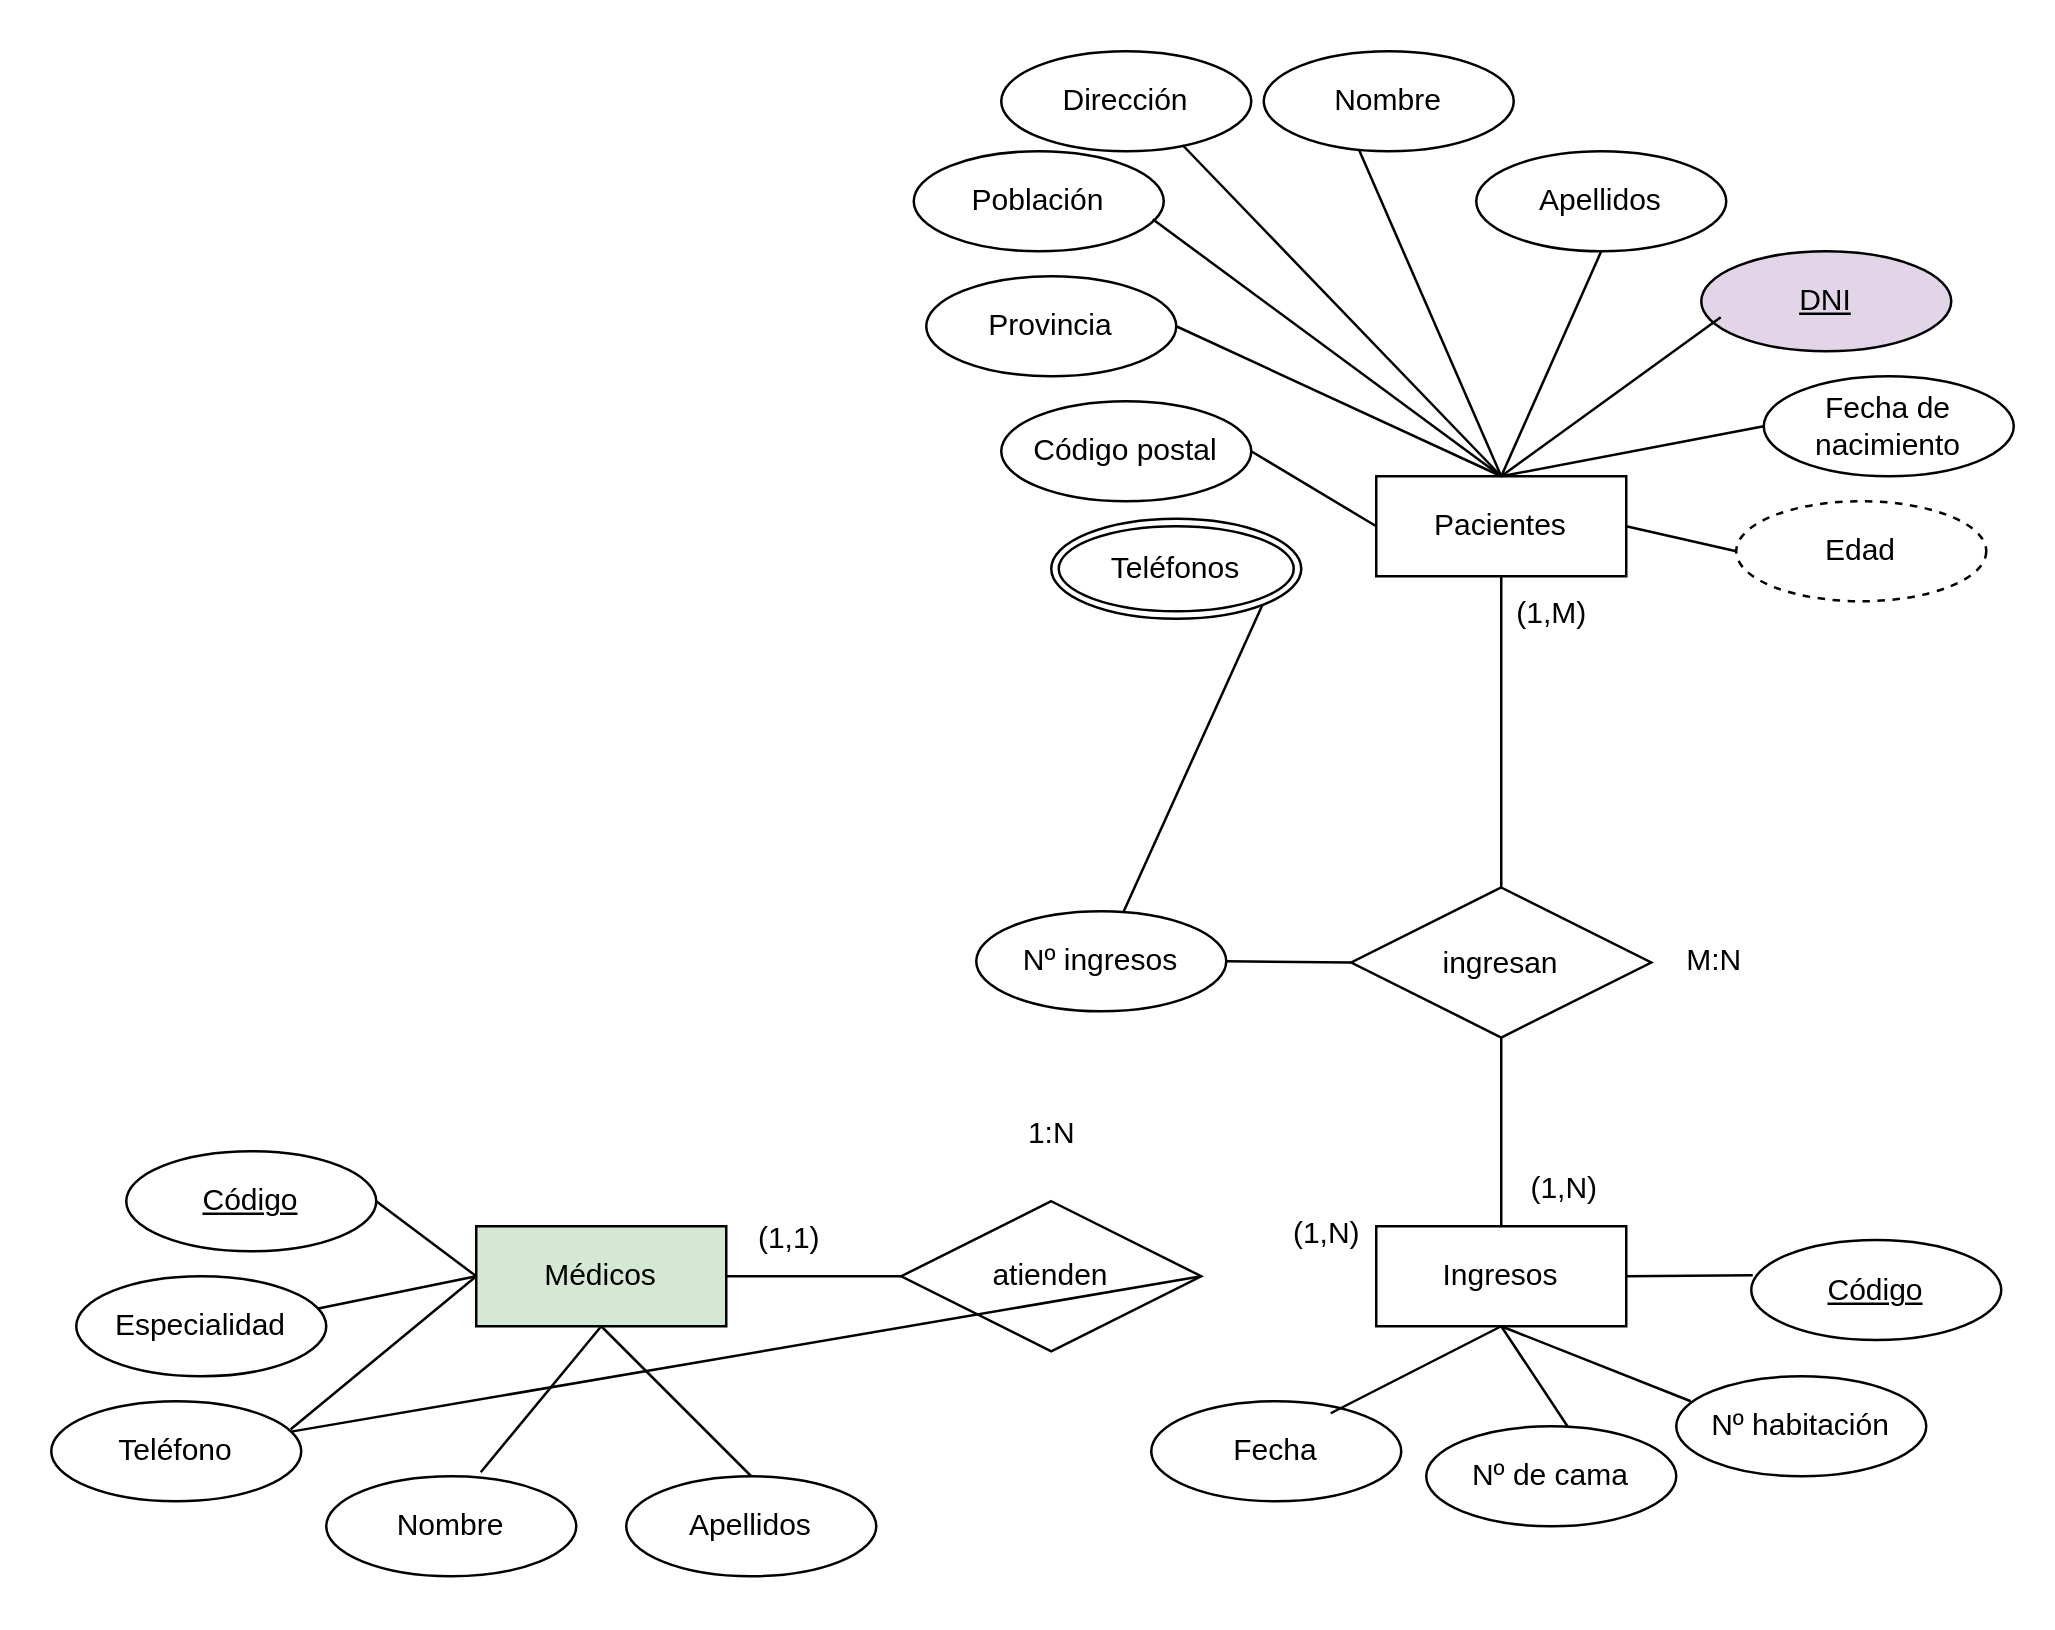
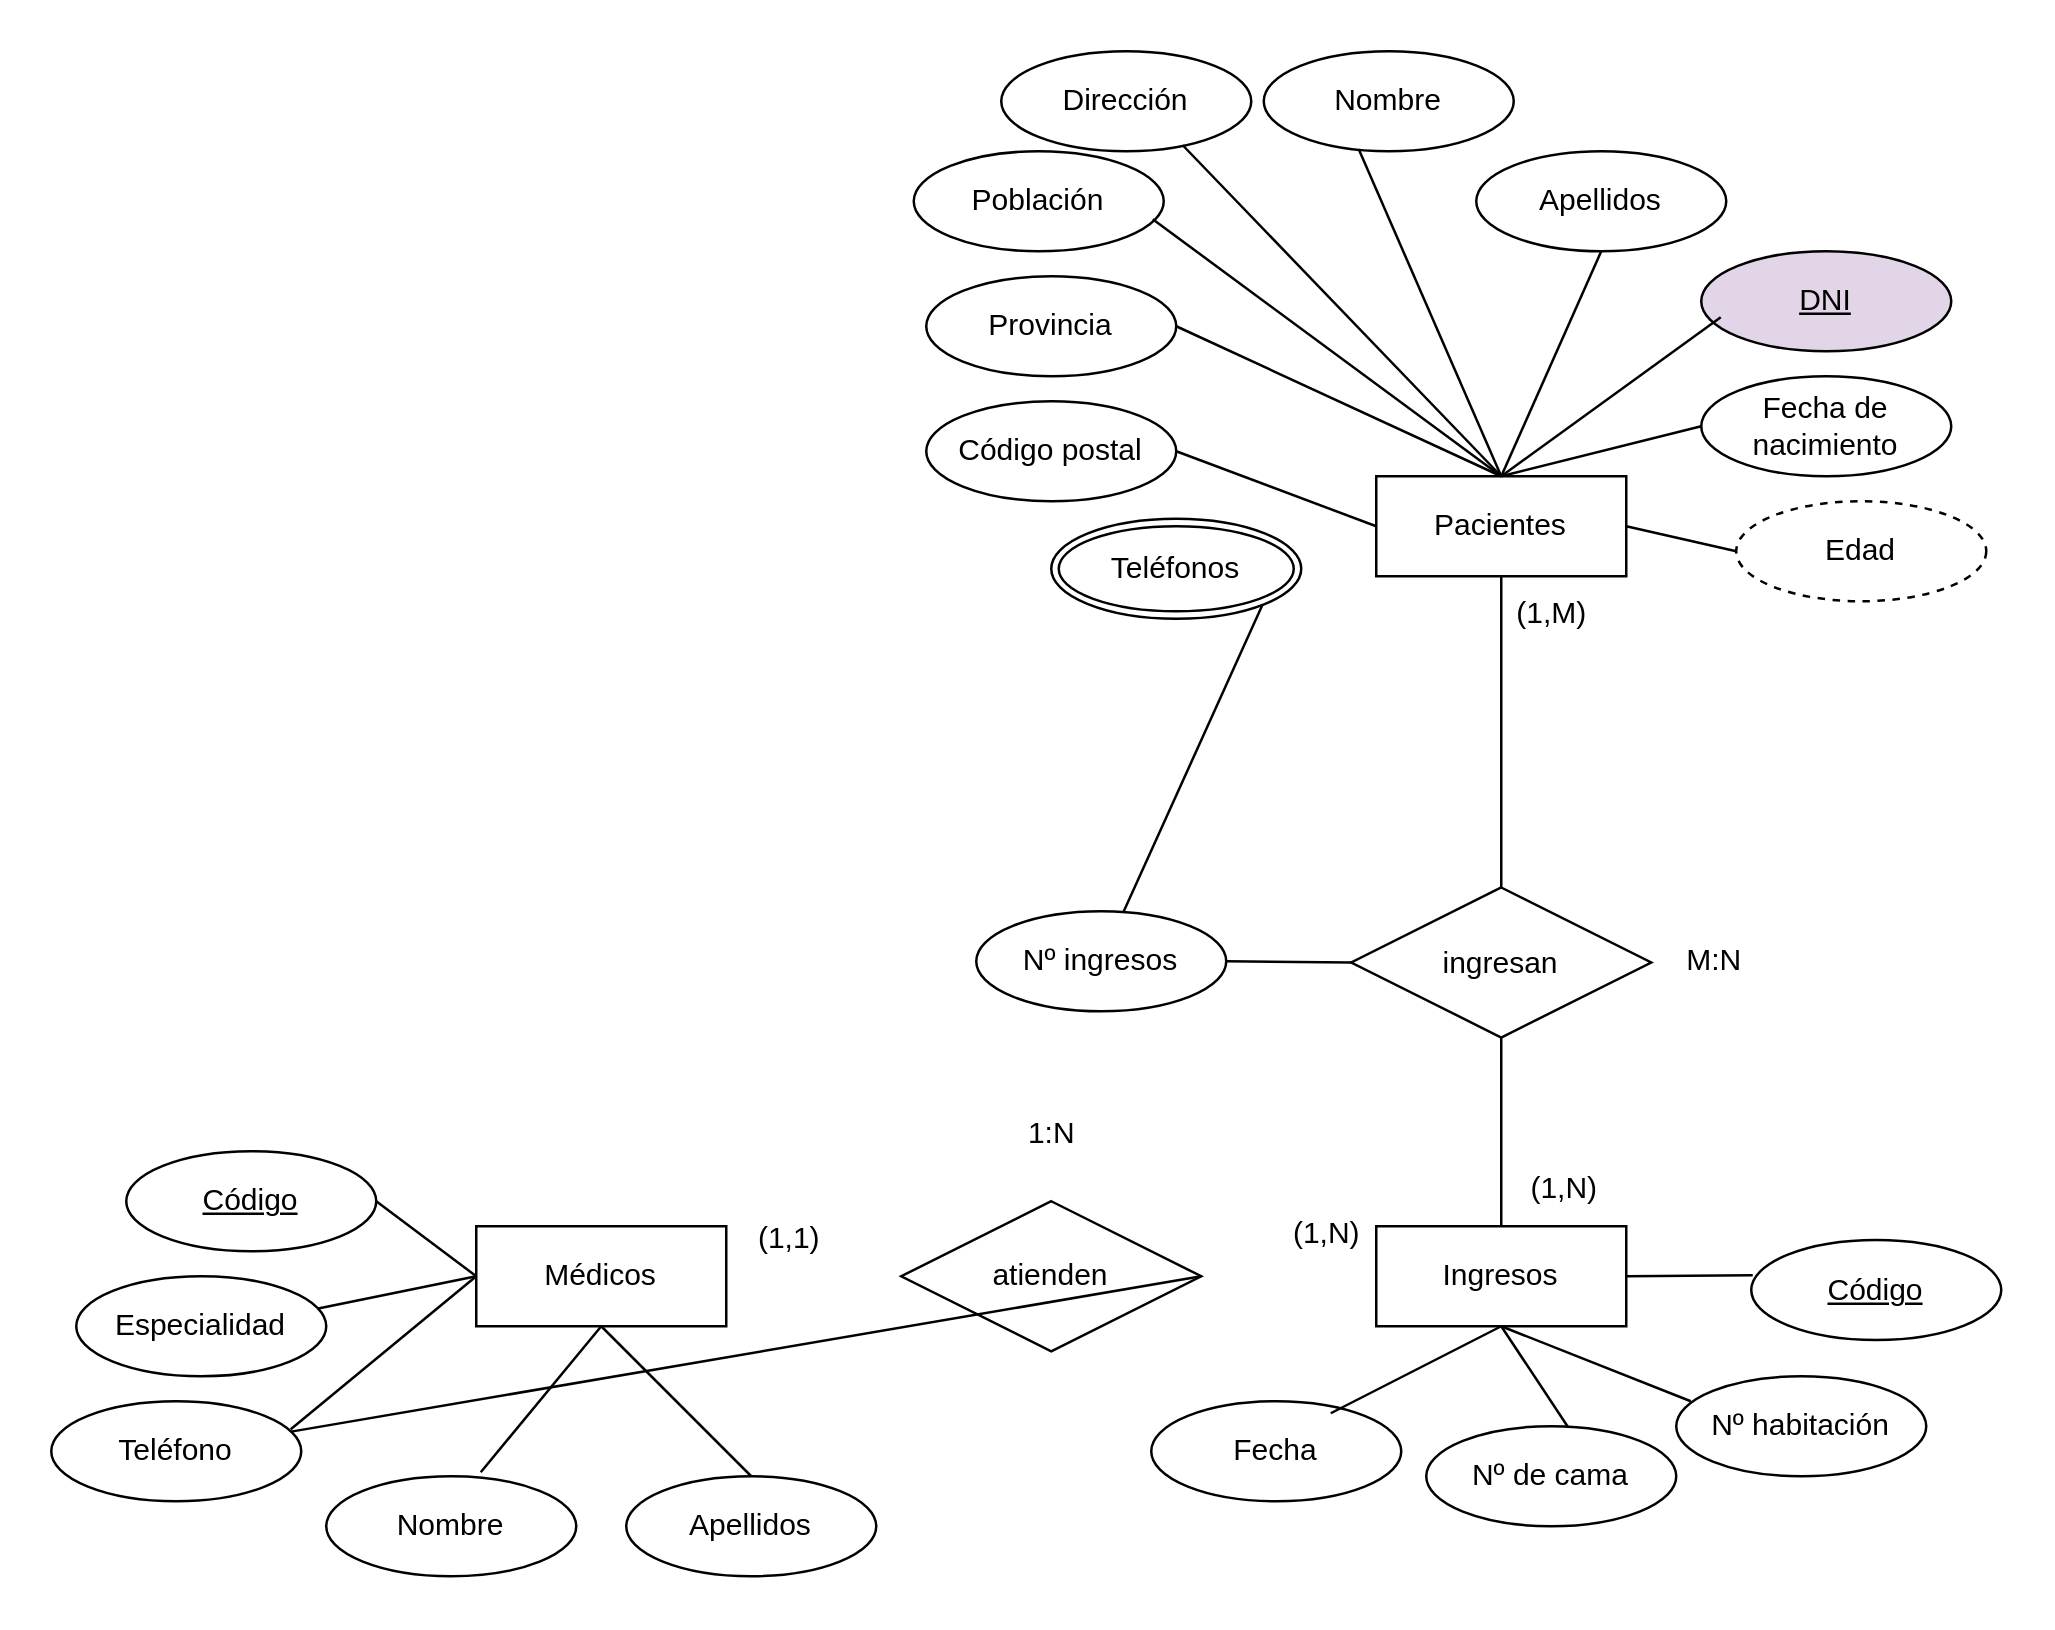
- <mxCell id="8" value="Fecha de nacimiento" style="ellipse;whiteSpace=wrap;html=1;align=center;" vertex="1" parent="1"><mxGeometry x="705" y="150" width="100" height="40" as="geometry" /></mxCell>
+ <mxCell id="8" value="Fecha de nacimiento" style="ellipse;whiteSpace=wrap;html=1;align=center;" vertex="1" parent="1"><mxGeometry x="680" y="150" width="100" height="40" as="geometry" /></mxCell>
- <mxCell id="9" value="Código postal" style="ellipse;whiteSpace=wrap;html=1;align=center;" vertex="1" parent="1"><mxGeometry x="400" y="160" width="100" height="40" as="geometry" /></mxCell>
+ <mxCell id="9" value="Código postal" style="ellipse;whiteSpace=wrap;html=1;align=center;" vertex="1" parent="1"><mxGeometry x="370" y="160" width="100" height="40" as="geometry" /></mxCell>
- <mxCell id="6" value="Médicos" style="whiteSpace=wrap;html=1;align=center;fillColor=#d5e8d4;" vertex="1" parent="1"><mxGeometry x="190" y="490" width="100" height="40" as="geometry" /></mxCell>
+ <mxCell id="6" value="Médicos" style="whiteSpace=wrap;html=1;align=center;" vertex="1" parent="1"><mxGeometry x="190" y="490" width="100" height="40" as="geometry" /></mxCell>
- <mxCell id="28" value="" style="endArrow=none;html=1;rounded=0;exitX=1;exitY=0.5;exitDx=0;exitDy=0;entryX=0;entryY=0.5;entryDx=0;entryDy=0;" edge="1" parent="1" source="6" target="27"><mxGeometry relative="1" as="geometry"><mxPoint x="280" y="470" as="sourcePoint" /><mxPoint x="440" y="470" as="targetPoint" /></mxGeometry></mxCell>
